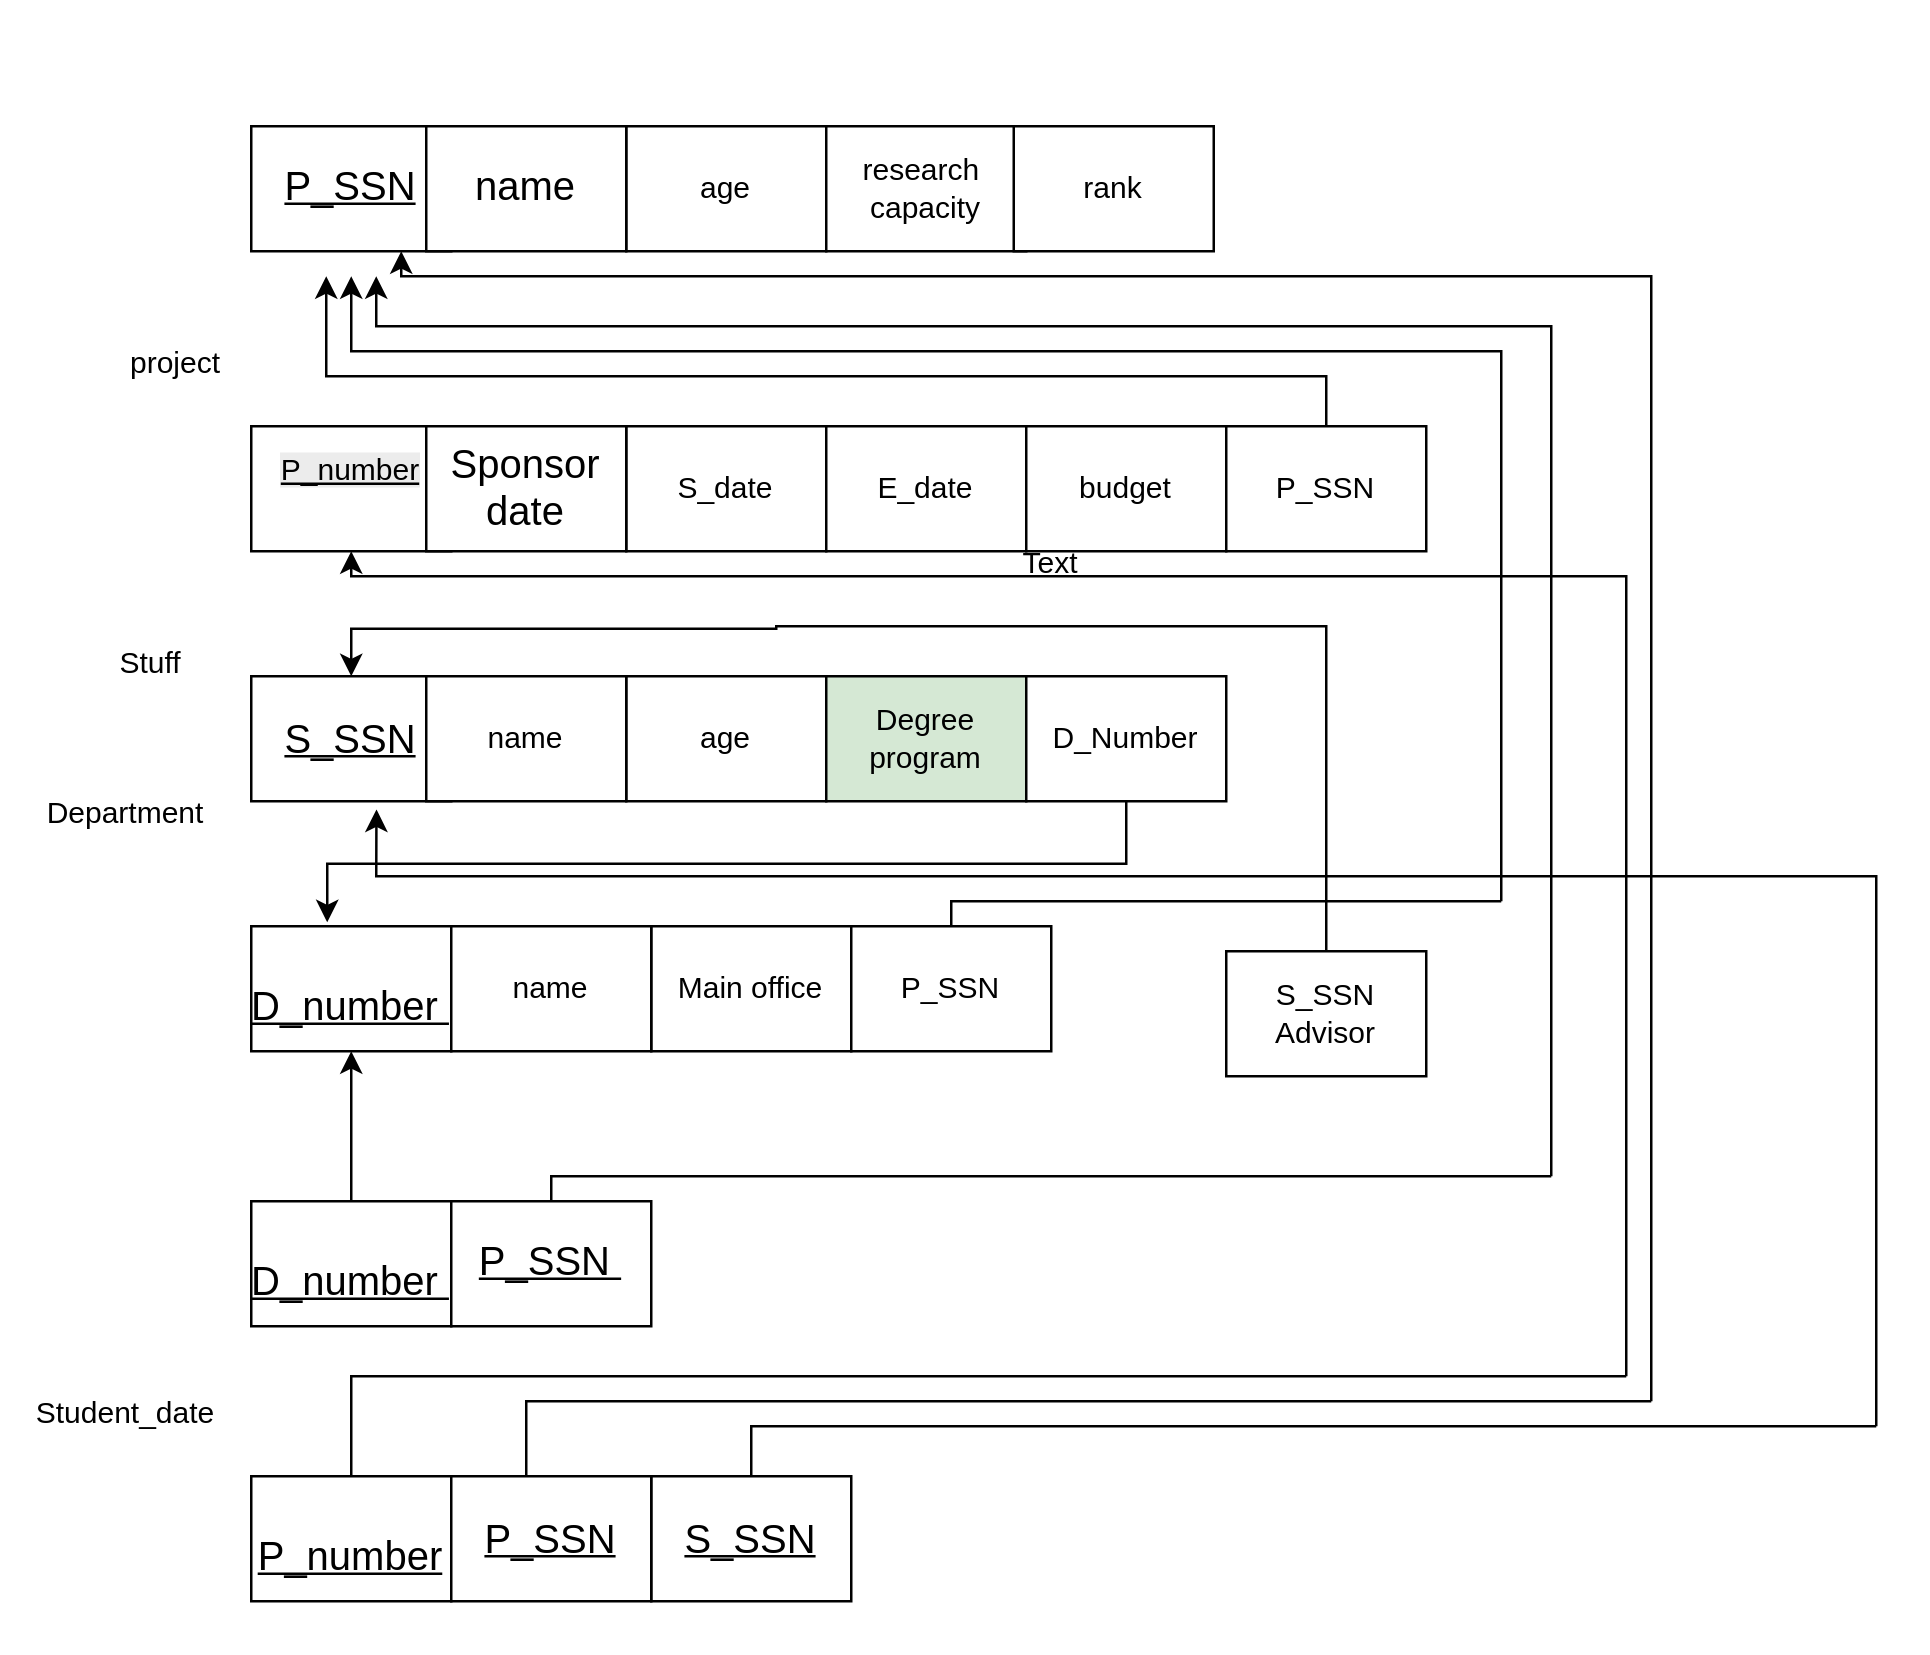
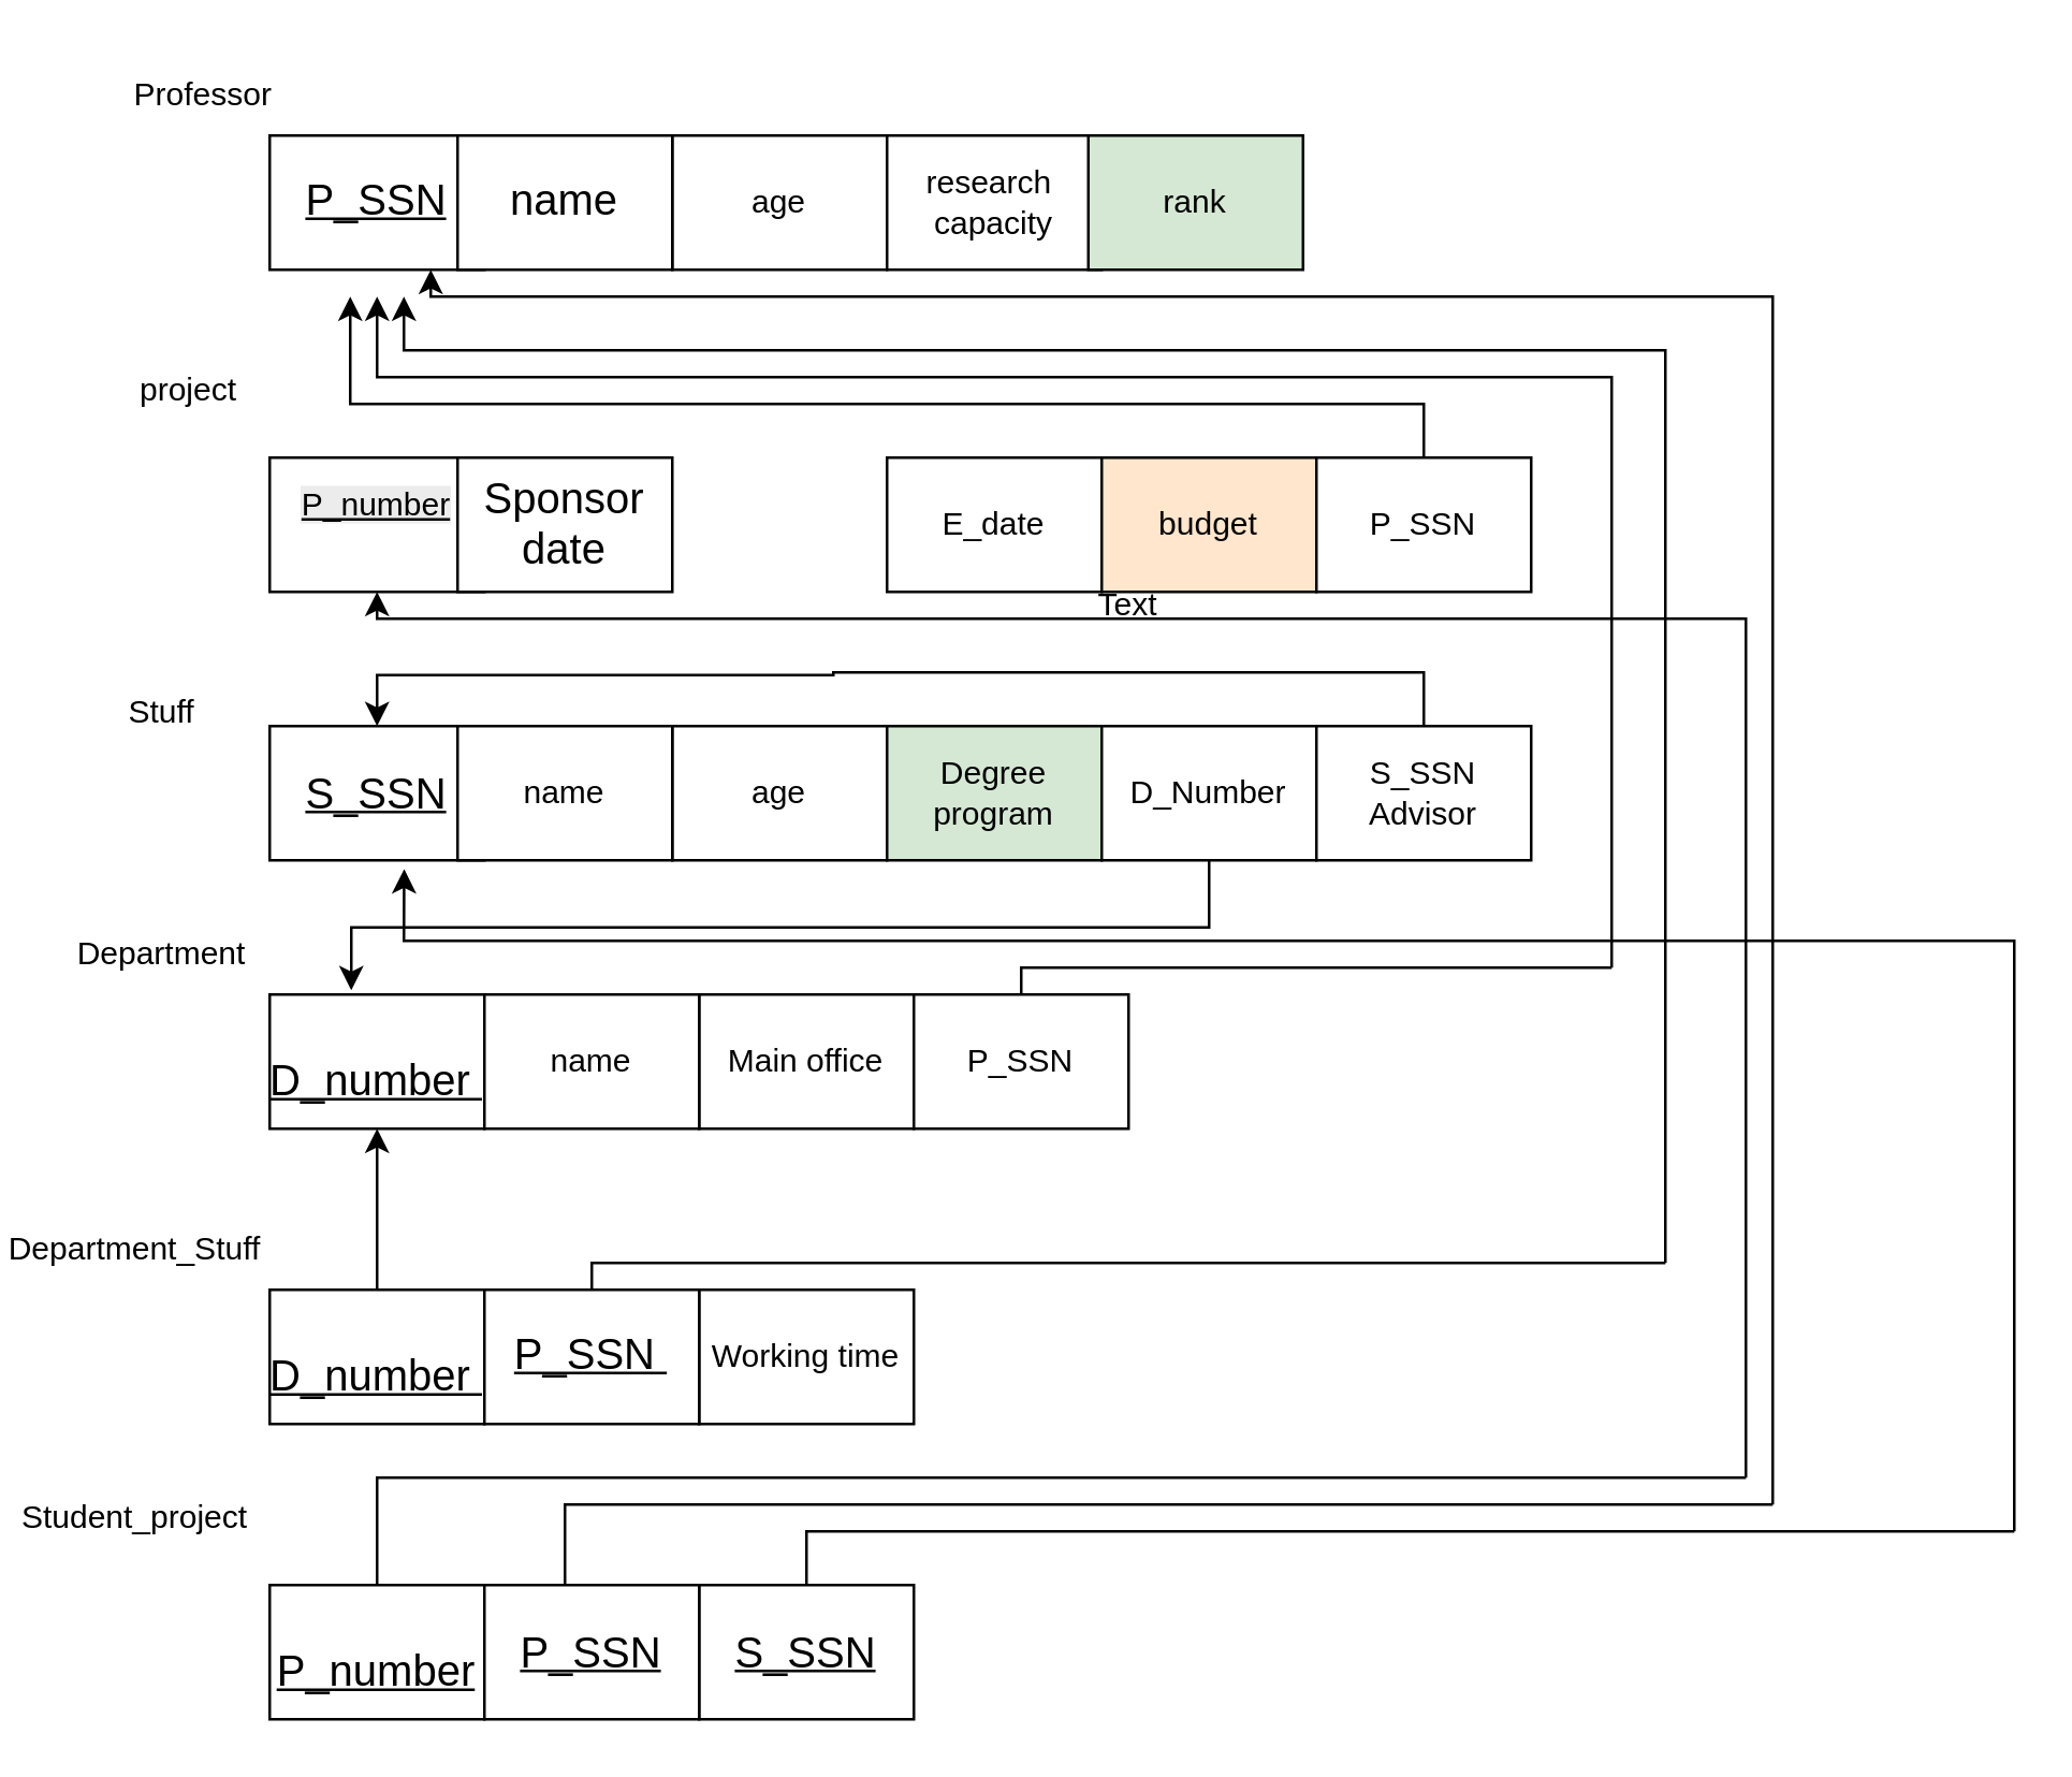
+ <mxCell id="26" value="Professor" style="text;html=1;align=center;verticalAlign=middle;resizable=0;points=[];autosize=1;strokeColor=none;fillColor=none;fontFamily=Helvetica;fontSize=12;fontColor=default;" vertex="1" parent="1"><mxGeometry x="40" y="20" width="70" height="30" as="geometry" /></mxCell>
- <mxCell id="18" value="rank" style="rounded=0;whiteSpace=wrap;html=1;" vertex="1" parent="1"><mxGeometry x="405" y="50" width="80" height="50" as="geometry" /></mxCell>
+ <mxCell id="18" value="rank" style="rounded=0;whiteSpace=wrap;html=1;fillColor=#d5e8d4;" vertex="1" parent="1"><mxGeometry x="405" y="50" width="80" height="50" as="geometry" /></mxCell>
- <mxCell id="7" value="S_date" style="rounded=0;whiteSpace=wrap;html=1;" vertex="1" parent="1"><mxGeometry x="250" y="170" width="80" height="50" as="geometry" /></mxCell>
- <mxCell id="19" value="budget" style="rounded=0;whiteSpace=wrap;html=1;" vertex="1" parent="1"><mxGeometry x="410" y="170" width="80" height="50" as="geometry" /></mxCell>
+ <mxCell id="19" value="budget" style="rounded=0;whiteSpace=wrap;html=1;fillColor=#ffe6cc;" vertex="1" parent="1"><mxGeometry x="410" y="170" width="80" height="50" as="geometry" /></mxCell>
- <mxCell id="46" value="Department" style="text;html=1;align=center;verticalAlign=middle;whiteSpace=wrap;rounded=0;fontFamily=Helvetica;fontSize=12;fontColor=default;" vertex="1" parent="1"><mxGeometry x="20" y="310" width="60" height="30" as="geometry" /></mxCell>
+ <mxCell id="46" value="Department" style="text;html=1;align=center;verticalAlign=middle;whiteSpace=wrap;rounded=0;fontFamily=Helvetica;fontSize=12;fontColor=default;" vertex="1" parent="1"><mxGeometry x="30" y="340" width="60" height="30" as="geometry" /></mxCell>
- <mxCell id="24" value="S_SSN&lt;br data--h-bstatus=&quot;0OBSERVED&quot;&gt;Advisor" style="rounded=0;whiteSpace=wrap;html=1;" vertex="1" parent="1"><mxGeometry x="490" y="380" width="80" height="50" as="geometry" /></mxCell>
+ <mxCell id="24" value="S_SSN&lt;br data--h-bstatus=&quot;0OBSERVED&quot;&gt;Advisor" style="rounded=0;whiteSpace=wrap;html=1;" vertex="1" parent="1"><mxGeometry x="490" y="270" width="80" height="50" as="geometry" /></mxCell>
+ <mxCell id="48" value="Department_Stuff" style="text;html=1;align=center;verticalAlign=middle;whiteSpace=wrap;rounded=0;fontFamily=Helvetica;fontSize=12;fontColor=default;" vertex="1" parent="1"><mxGeometry x="20" y="450" width="60" height="30" as="geometry" /></mxCell>
+ <mxCell id="31" value="Working time" style="rounded=0;whiteSpace=wrap;html=1;" vertex="1" parent="1"><mxGeometry x="260" y="480" width="80" height="50" as="geometry" /></mxCell>
- <mxCell id="49" value="Student_date" style="text;html=1;align=center;verticalAlign=middle;whiteSpace=wrap;rounded=0;fontFamily=Helvetica;fontSize=12;fontColor=default;" vertex="1" parent="1"><mxGeometry x="20" y="550" width="60" height="30" as="geometry" /></mxCell>
+ <mxCell id="49" value="Student_project" style="text;html=1;align=center;verticalAlign=middle;whiteSpace=wrap;rounded=0;fontFamily=Helvetica;fontSize=12;fontColor=default;" vertex="1" parent="1"><mxGeometry x="20" y="550" width="60" height="30" as="geometry" /></mxCell>
